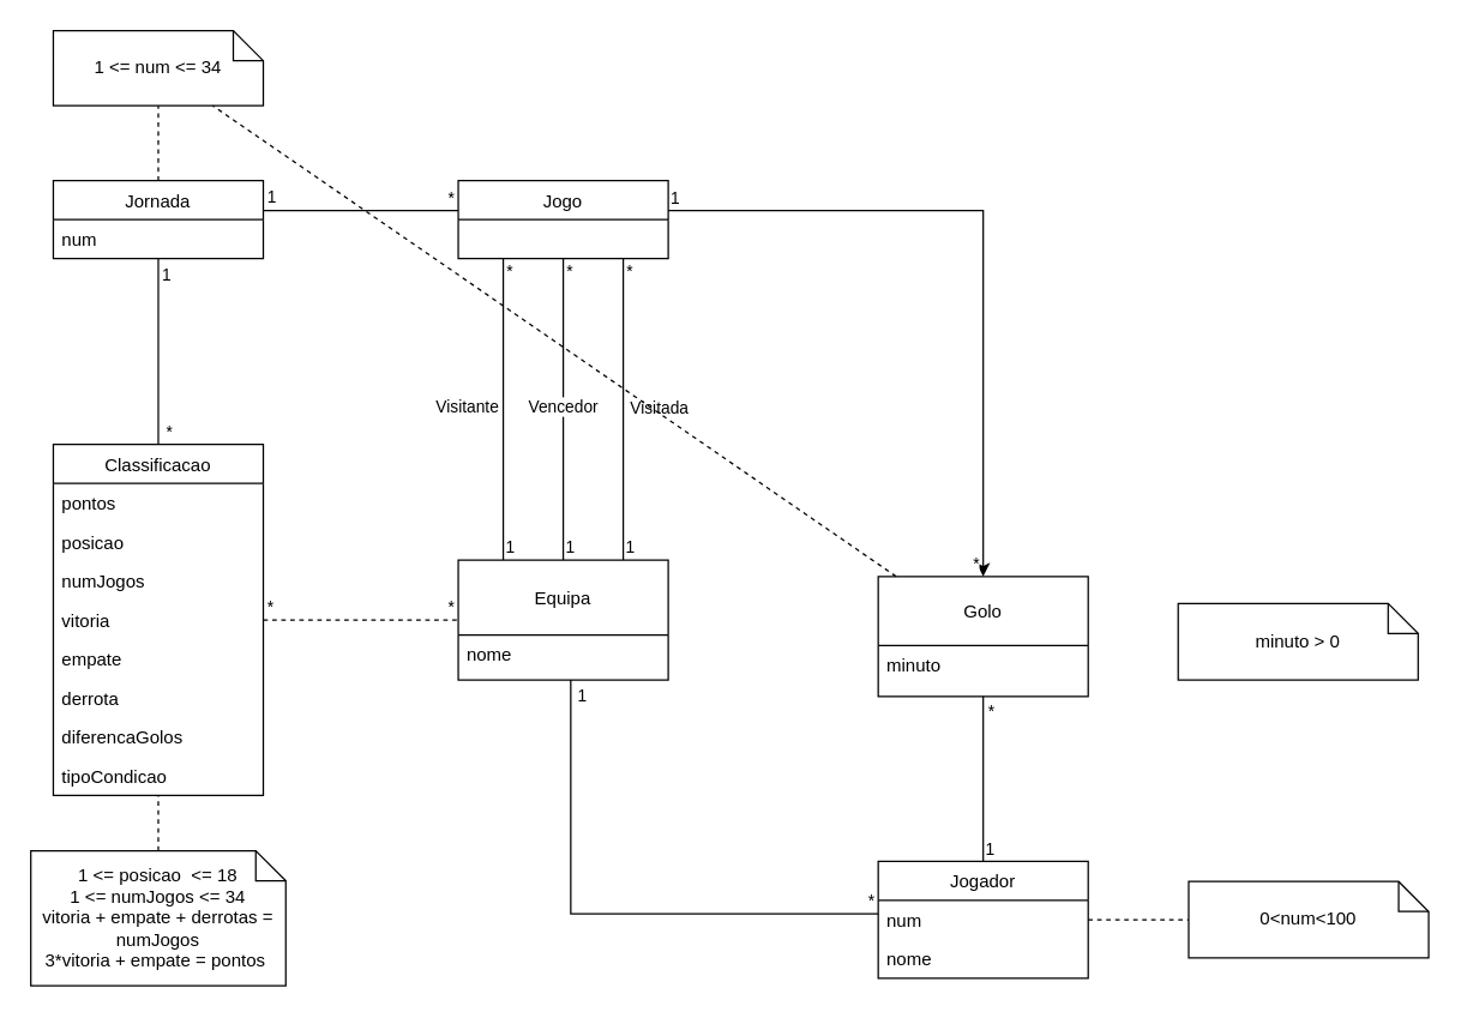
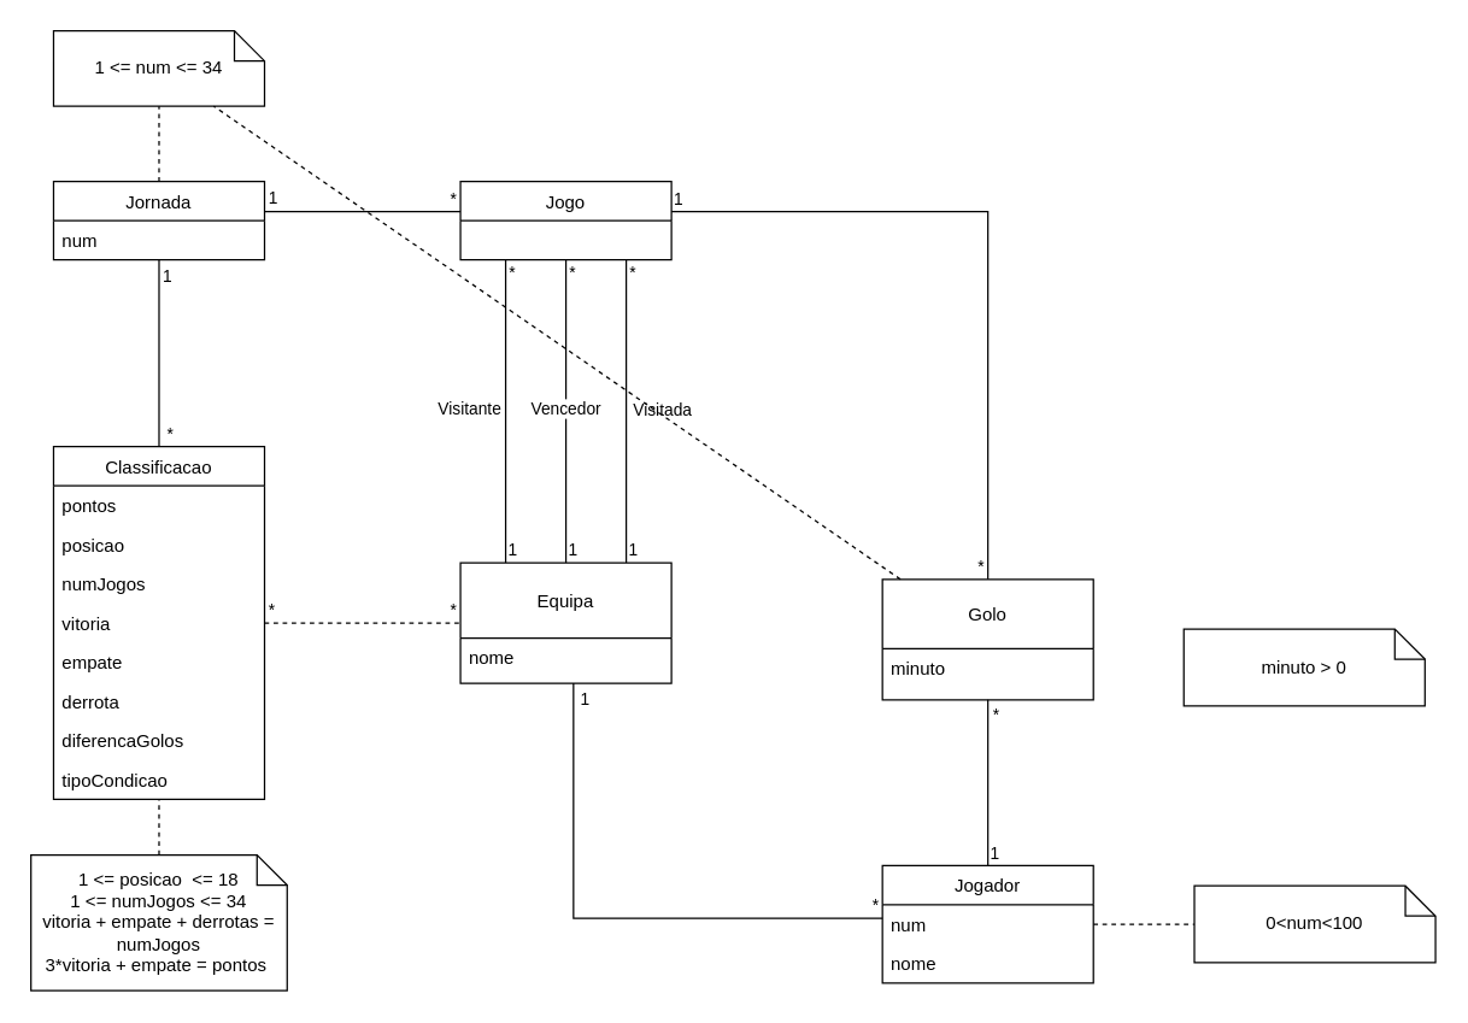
- <mxCell id="24" value="" style="endArrow=classic;html=1;edgeStyle=orthogonalEdgeStyle;rounded=0;" parent="1" source="4" target="5" edge="1"><mxGeometry relative="1" as="geometry"><mxPoint x="495" y="170" as="sourcePoint" /><mxPoint x="655" y="170" as="targetPoint" /><Array as="points"><mxPoint x="655" y="140" /></Array></mxGeometry></mxCell>
+ <mxCell id="24" value="" style="endArrow=none;html=1;edgeStyle=orthogonalEdgeStyle;rounded=0;" parent="1" source="4" target="5" edge="1"><mxGeometry relative="1" as="geometry"><mxPoint x="495" y="170" as="sourcePoint" /><mxPoint x="655" y="170" as="targetPoint" /><Array as="points"><mxPoint x="655" y="140" /></Array></mxGeometry></mxCell>
- <mxCell id="47" value="minuto &amp;gt; 0" style="shape=note;size=20;whiteSpace=wrap;html=1;" parent="1" vertex="1"><mxGeometry x="785" y="402" width="160" height="51" as="geometry" /></mxCell>
+ <mxCell id="47" value="minuto &amp;gt; 0" style="shape=note;size=20;whiteSpace=wrap;html=1;" parent="1" vertex="1"><mxGeometry x="785" y="417" width="160" height="51" as="geometry" /></mxCell>
